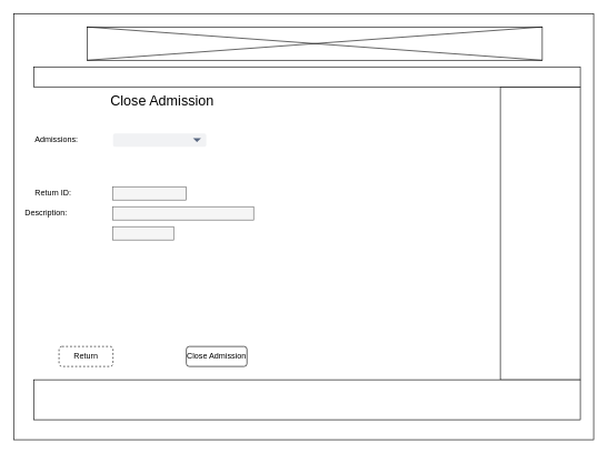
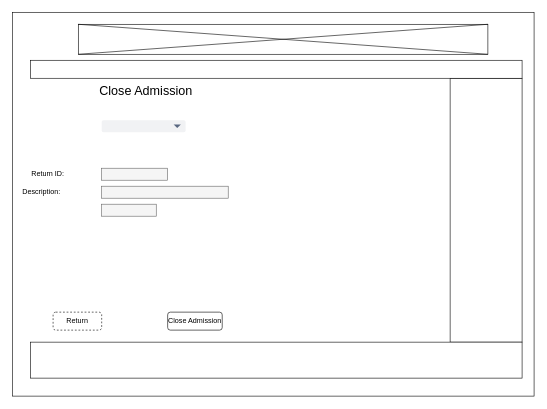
- <mxCell id="5" value="Admissions:" style="text;html=1;strokeColor=none;fillColor=none;align=left;verticalAlign=middle;whiteSpace=wrap;rounded=0;" parent="1" vertex="1"><mxGeometry x="50" y="200" width="100" height="20" as="geometry" /></mxCell>
